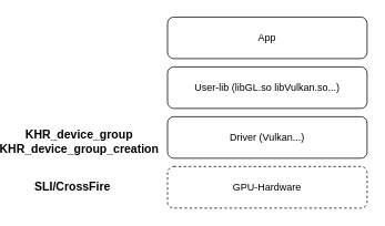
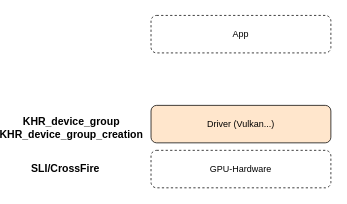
- <mxCell id="2" value="App" style="rounded=1;whiteSpace=wrap;html=1;" vertex="1" parent="1"><mxGeometry x="154" y="20" width="240" height="50" as="geometry" /></mxCell>
+ <mxCell id="2" value="App" style="rounded=1;whiteSpace=wrap;html=1;dashed=1;" vertex="1" parent="1"><mxGeometry x="154" y="20" width="240" height="50" as="geometry" /></mxCell>
- <mxCell id="3" value="User-lib (libGL.so libVulkan.so...)" style="rounded=1;whiteSpace=wrap;html=1;" vertex="1" parent="1"><mxGeometry x="154" y="80" width="240" height="50" as="geometry" /></mxCell>
- <mxCell id="4" value="Driver (Vulkan...)" style="rounded=1;whiteSpace=wrap;html=1;" vertex="1" parent="1"><mxGeometry x="154" y="140" width="240" height="50" as="geometry" /></mxCell>
+ <mxCell id="4" value="Driver (Vulkan...)" style="rounded=1;whiteSpace=wrap;html=1;fillColor=#ffe6cc;" vertex="1" parent="1"><mxGeometry x="154" y="140" width="240" height="50" as="geometry" /></mxCell>
